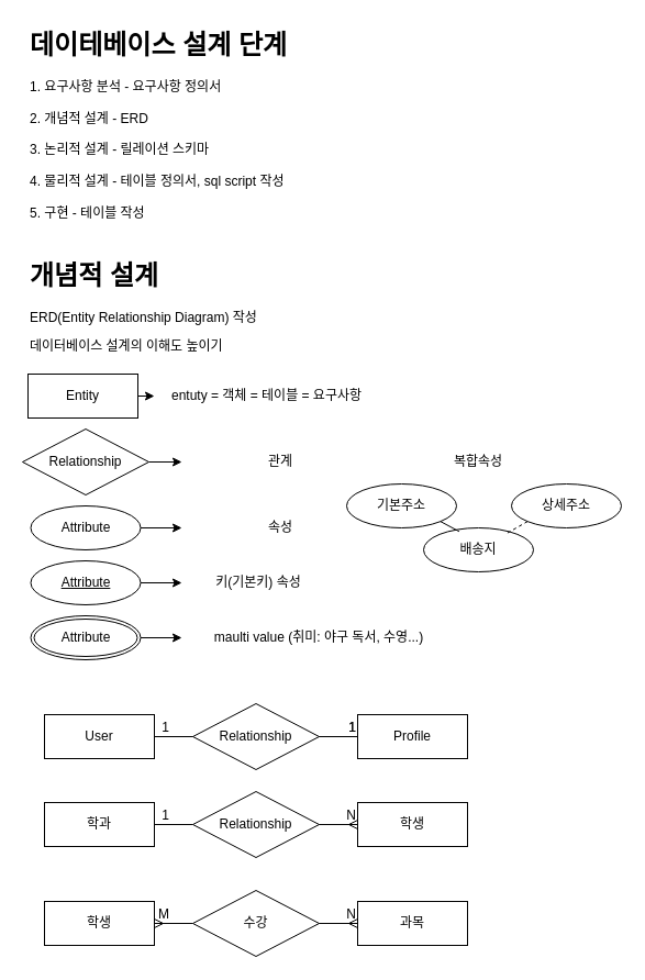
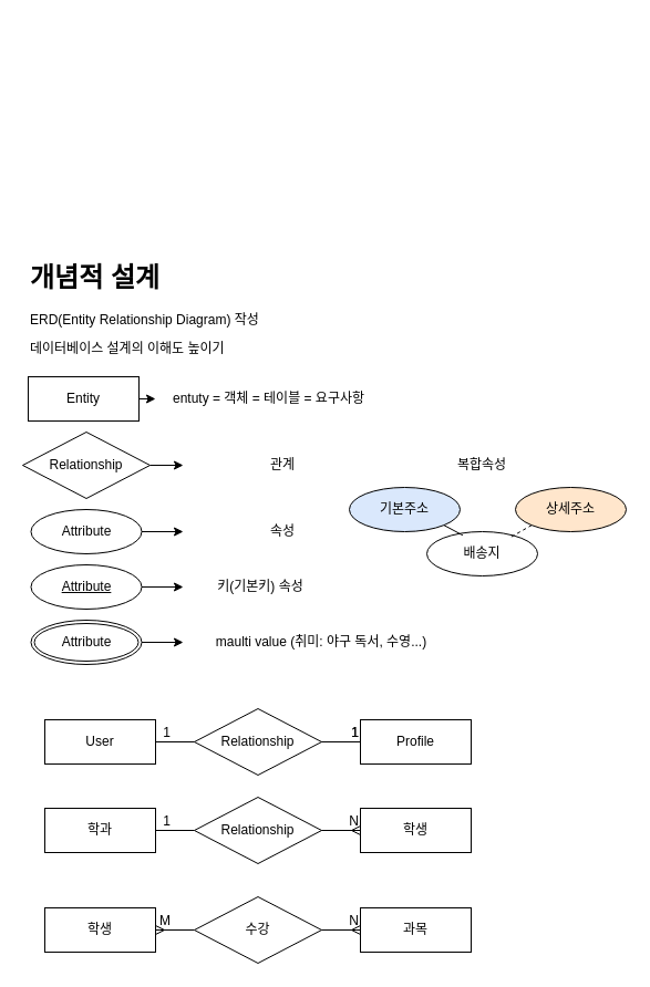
- <mxCell id="3" value="&lt;h1 style=&quot;margin-top: 0px;&quot;&gt;데이테베이스 설계 단계&lt;/h1&gt;&lt;div&gt;1. 요구사항 분석 - 요구사항 정의서&lt;/div&gt;&lt;div&gt;&lt;br&gt;&lt;/div&gt;&lt;div&gt;2. 개념적 설계 - ERD&lt;/div&gt;&lt;div&gt;&lt;br&gt;&lt;/div&gt;&lt;div&gt;3. 논리적 설계 - 릴레이션 스키마&lt;/div&gt;&lt;div&gt;&lt;br&gt;&lt;/div&gt;&lt;div&gt;4. 물리적 설계 - 테이블 정의서, sql script 작성&lt;/div&gt;&lt;div&gt;&lt;br&gt;&lt;/div&gt;&lt;div&gt;5. 구현 - 테이블 작성&lt;/div&gt;" style="text;html=1;whiteSpace=wrap;overflow=hidden;rounded=0;" parent="1" vertex="1"><mxGeometry x="25" y="20" width="290" height="210" as="geometry" /></mxCell>
- <mxCell id="46" value="기본주소" style="ellipse;whiteSpace=wrap;html=1;align=center;" vertex="1" parent="1"><mxGeometry x="315" y="440" width="100" height="40" as="geometry" /></mxCell>
+ <mxCell id="46" value="기본주소" style="ellipse;whiteSpace=wrap;html=1;align=center;fillColor=#dae8fc;" vertex="1" parent="1"><mxGeometry x="315" y="440" width="100" height="40" as="geometry" /></mxCell>
- <mxCell id="48" value="상세주소" style="ellipse;whiteSpace=wrap;html=1;align=center;" vertex="1" parent="1"><mxGeometry x="465" y="440" width="100" height="40" as="geometry" /></mxCell>
+ <mxCell id="48" value="상세주소" style="ellipse;whiteSpace=wrap;html=1;align=center;fillColor=#ffe6cc;" vertex="1" parent="1"><mxGeometry x="465" y="440" width="100" height="40" as="geometry" /></mxCell>
